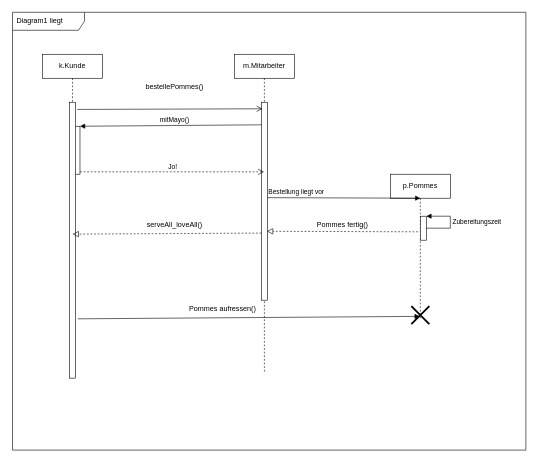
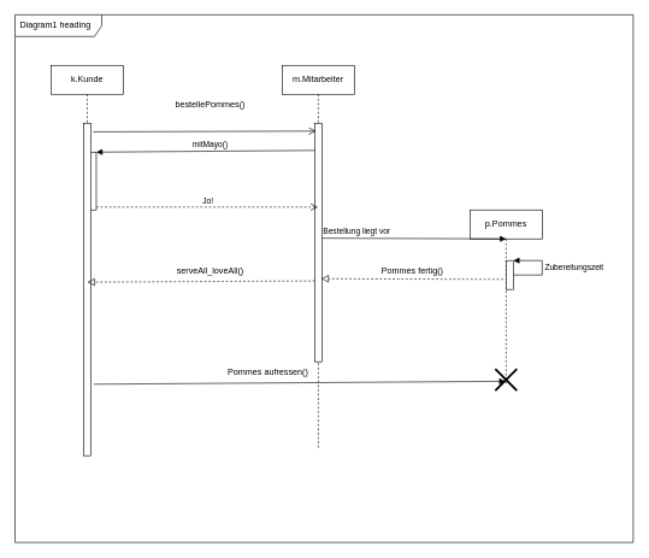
- <mxCell id="22" value="Diagram1 liegt" style="shape=umlFrame;whiteSpace=wrap;html=1;width=120;height=30;boundedLbl=1;verticalAlign=middle;align=left;spacingLeft=5;" vertex="1" parent="1"><mxGeometry x="20" y="20" width="856" height="730" as="geometry" /></mxCell>
+ <mxCell id="22" value="Diagram1 heading" style="shape=umlFrame;whiteSpace=wrap;html=1;width=120;height=30;boundedLbl=1;verticalAlign=middle;align=left;spacingLeft=5;" vertex="1" parent="1"><mxGeometry x="20" y="20" width="856" height="730" as="geometry" /></mxCell>
